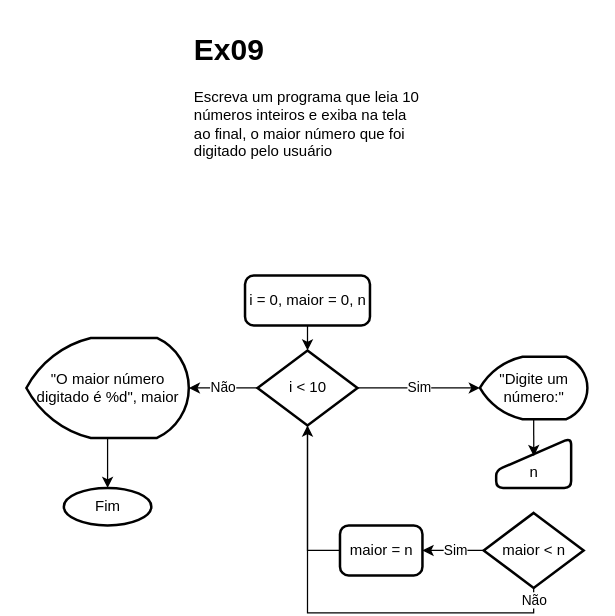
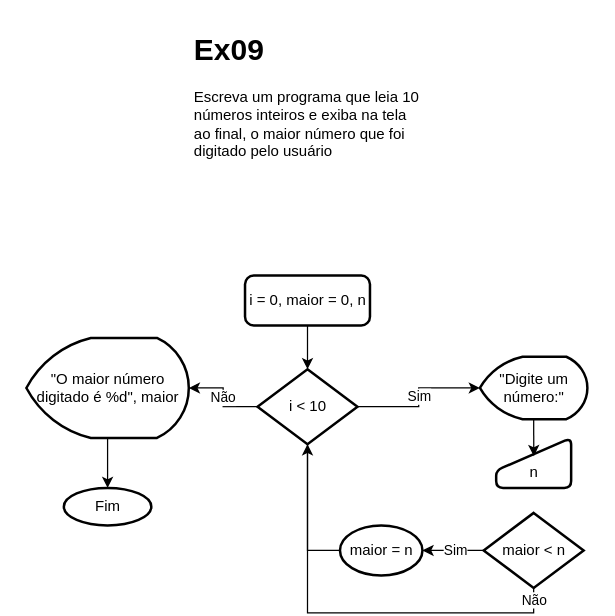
- <mxCell id="9" value="i &amp;lt; 10" style="strokeWidth=2;html=1;shape=mxgraph.flowchart.decision;whiteSpace=wrap;" vertex="1" parent="1"><mxGeometry x="205.5" y="280" width="80" height="60" as="geometry" /></mxCell>
+ <mxCell id="9" value="i &amp;lt; 10" style="strokeWidth=2;html=1;shape=mxgraph.flowchart.decision;whiteSpace=wrap;" vertex="1" parent="1"><mxGeometry x="205.5" y="295" width="80" height="60" as="geometry" /></mxCell>
- <mxCell id="15" value="maior = n" style="rounded=1;whiteSpace=wrap;html=1;absoluteArcSize=1;arcSize=14;strokeWidth=2;" vertex="1" parent="1"><mxGeometry x="271.5" y="420" width="66" height="40" as="geometry" /></mxCell>
+ <mxCell id="15" value="maior = n" style="ellipse;whiteSpace=wrap;html=1;absoluteArcSize=1;arcSize=14;strokeWidth=2;" vertex="1" parent="1"><mxGeometry x="271.5" y="420" width="66" height="40" as="geometry" /></mxCell>
